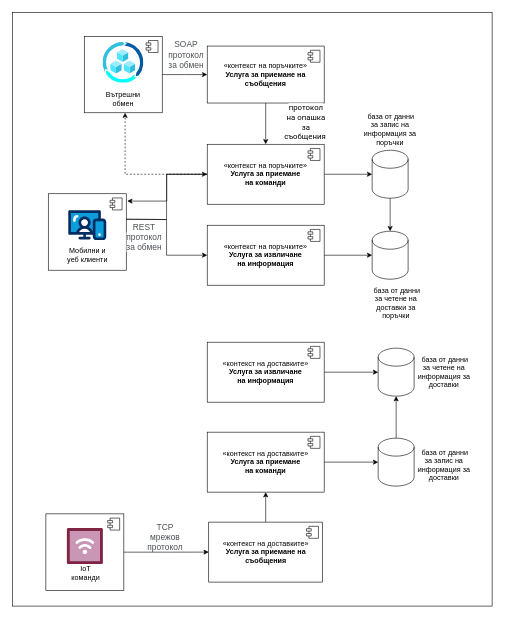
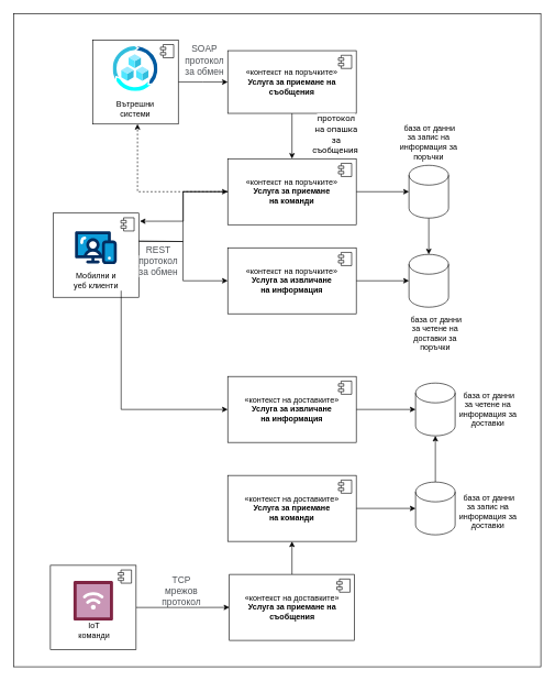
- <mxCell id="22" value="Вътрешни обмен" style="text;html=1;strokeColor=none;fillColor=none;align=center;verticalAlign=middle;whiteSpace=wrap;rounded=0;" vertex="1" parent="1"><mxGeometry x="165" y="150" width="80" height="30" as="geometry" /></mxCell>
+ <mxCell id="22" value="Вътрешни системи" style="text;html=1;strokeColor=none;fillColor=none;align=center;verticalAlign=middle;whiteSpace=wrap;rounded=0;" vertex="1" parent="1"><mxGeometry x="165" y="150" width="80" height="30" as="geometry" /></mxCell>
+ <mxCell id="38" style="edgeStyle=orthogonalEdgeStyle;rounded=0;orthogonalLoop=1;jettySize=auto;html=1;entryX=0;entryY=0.5;entryDx=0;entryDy=0;exitX=1;exitY=1;exitDx=0;exitDy=0;" edge="1" parent="1" source="39" target="31"><mxGeometry relative="1" as="geometry" /></mxCell>
